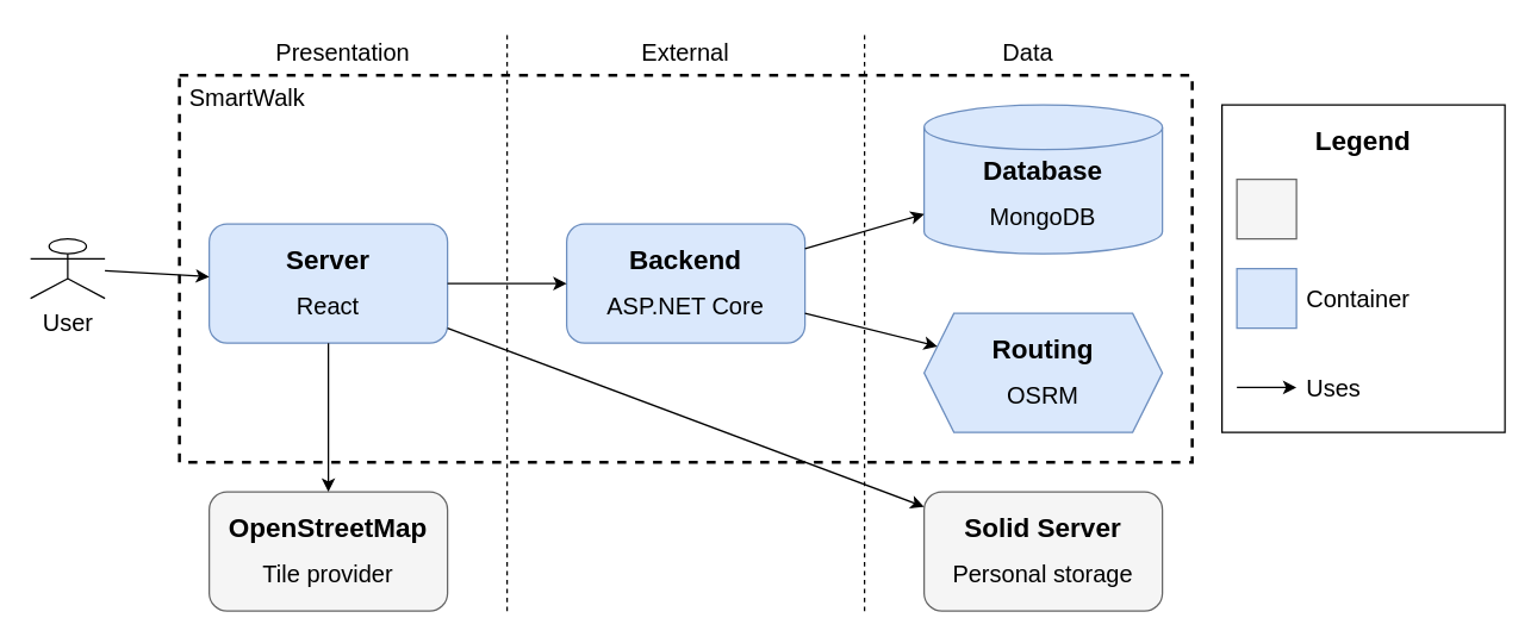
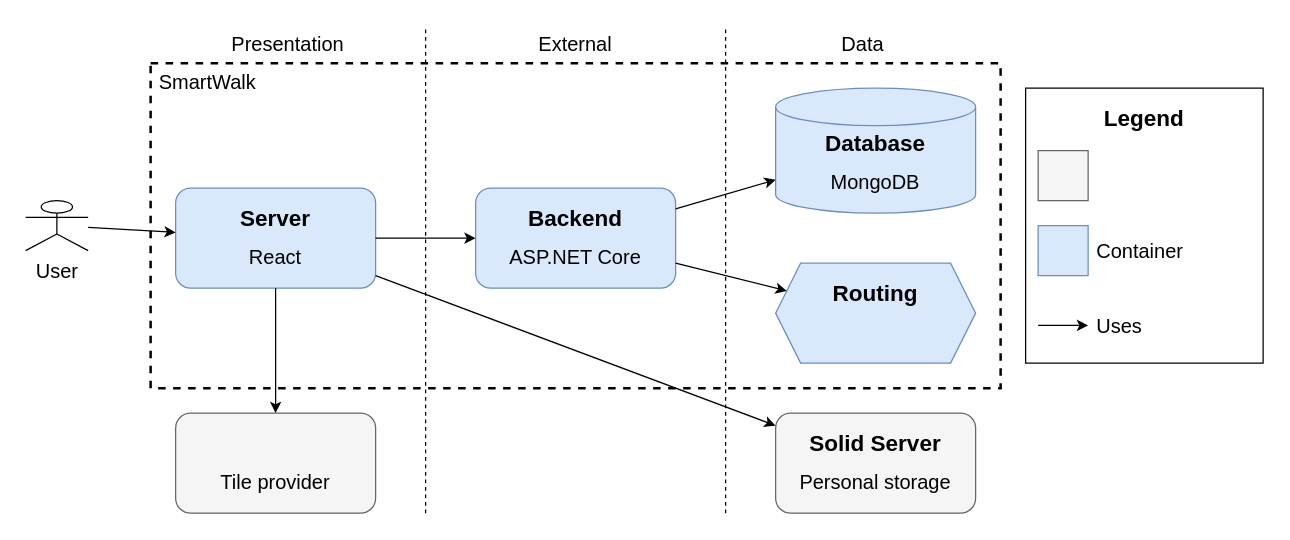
- <mxCell id="19" value="OSRM" style="text;html=1;strokeColor=none;fillColor=none;align=center;verticalAlign=middle;whiteSpace=wrap;rounded=0;fontSize=16;" parent="1" vertex="1"><mxGeometry x="630" y="250" width="140" height="30" as="geometry" /></mxCell>
- <mxCell id="24" value="OpenStreetMap" style="text;html=1;strokeColor=none;fillColor=none;align=center;verticalAlign=middle;whiteSpace=wrap;rounded=0;fontSize=18;fontStyle=1" parent="1" vertex="1"><mxGeometry x="150" y="340" width="140" height="30" as="geometry" /></mxCell>
